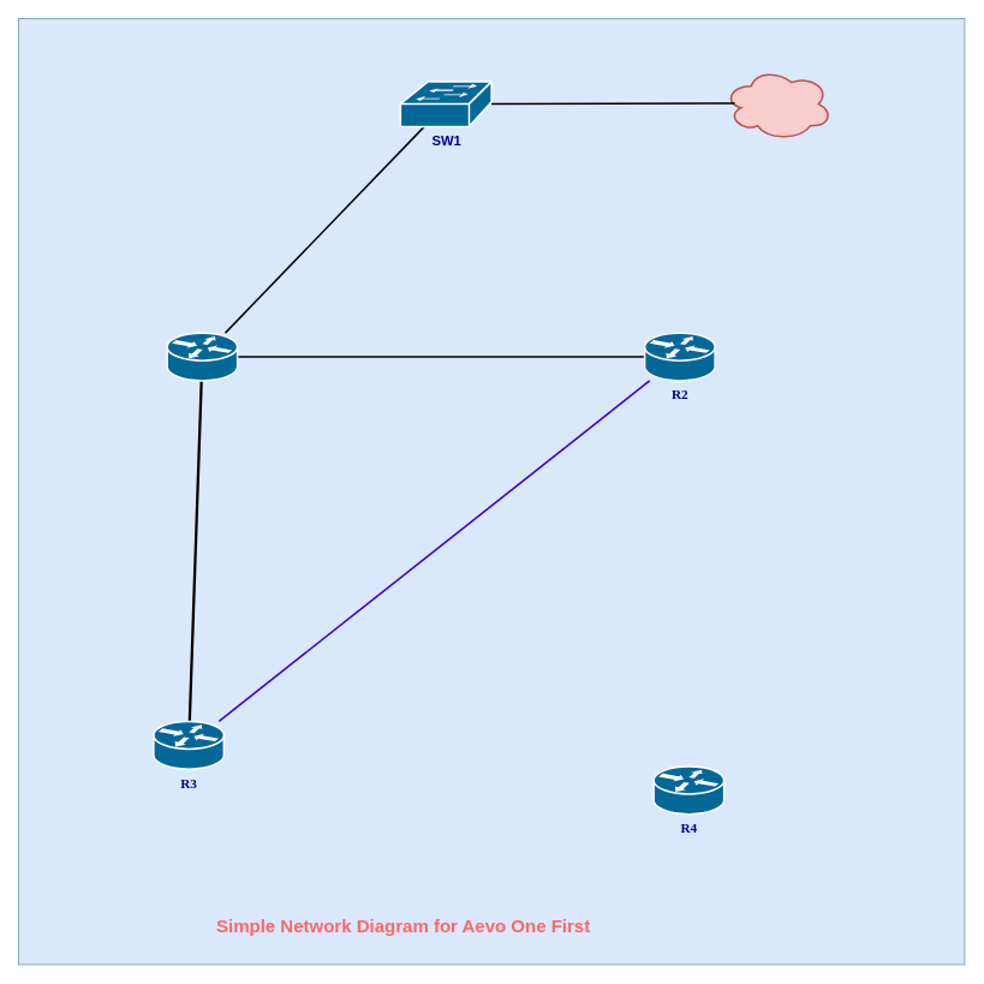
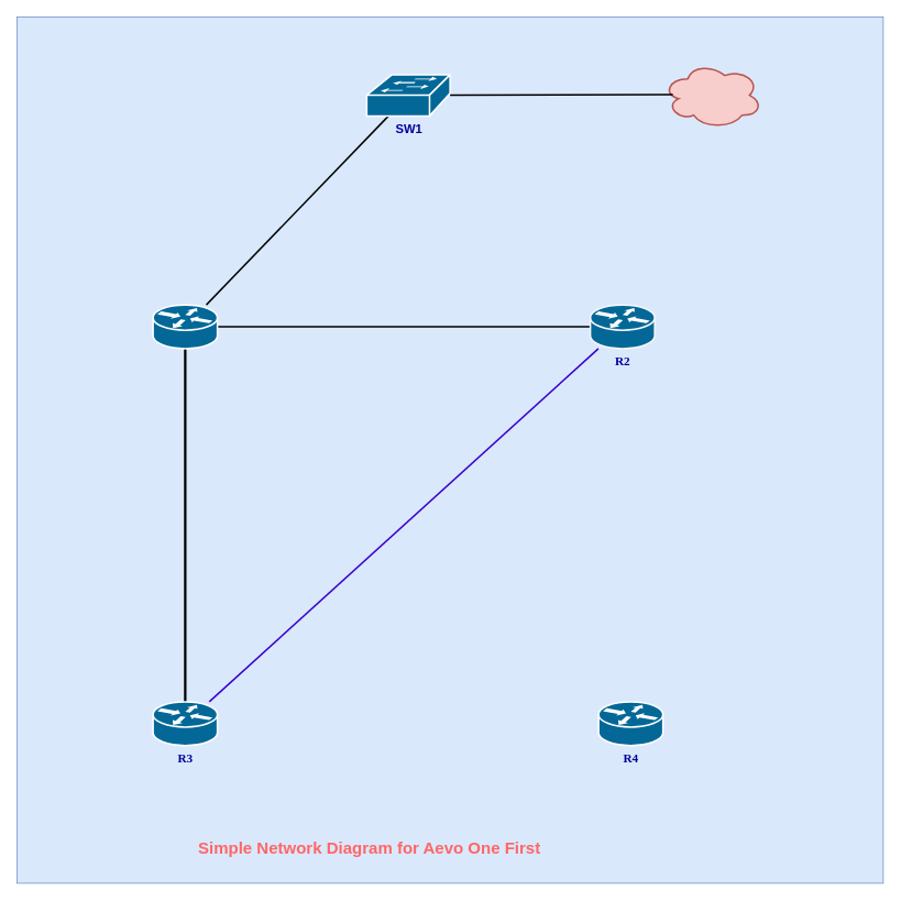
- <mxCell id="10" value="R3" style="shape=mxgraph.cisco.routers.router;html=1;dashed=0;fillColor=#036897;strokeColor=#ffffff;strokeWidth=2;verticalLabelPosition=bottom;verticalAlign=top;rounded=0;shadow=0;comic=0;fontFamily=Verdana;fontSize=15;fontStyle=1;fontColor=#000099;" parent="1" vertex="1"><mxGeometry x="170" y="800" width="78" height="53" as="geometry" /></mxCell>
+ <mxCell id="10" value="R3" style="shape=mxgraph.cisco.routers.router;html=1;dashed=0;fillColor=#036897;strokeColor=#ffffff;strokeWidth=2;verticalLabelPosition=bottom;verticalAlign=top;rounded=0;shadow=0;comic=0;fontFamily=Verdana;fontSize=15;fontStyle=1;fontColor=#000099;" parent="1" vertex="1"><mxGeometry x="185" y="850" width="78" height="53" as="geometry" /></mxCell>
